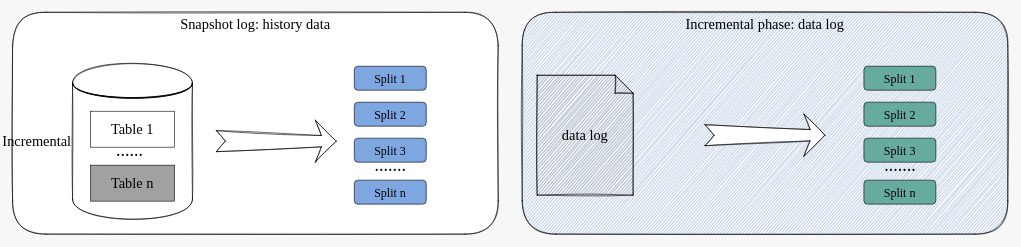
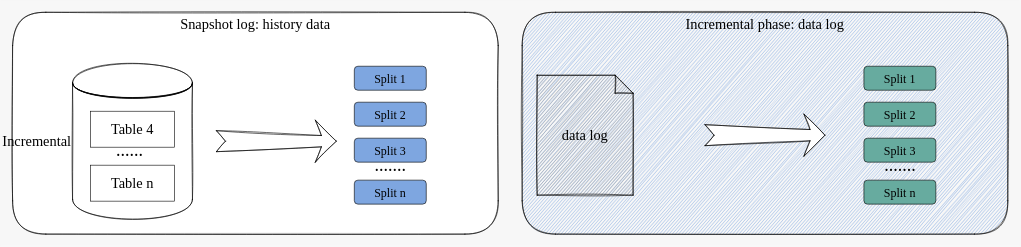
- <mxCell id="7" value="Table 1" style="rounded=0;whiteSpace=wrap;html=1;sketch=0;fontFamily=Comic Sans MS;fontSize=24;shadow=0;container=0;" vertex="1" parent="5"><mxGeometry x="30" y="80" width="140" height="60" as="geometry" /></mxCell>
+ <mxCell id="7" value="Table 4" style="rounded=0;whiteSpace=wrap;html=1;sketch=0;fontFamily=Comic Sans MS;fontSize=24;shadow=0;container=0;" vertex="1" parent="5"><mxGeometry x="30" y="80" width="140" height="60" as="geometry" /></mxCell>
- <mxCell id="8" value="Table n" style="rounded=0;whiteSpace=wrap;html=1;sketch=0;fontFamily=Comic Sans MS;fontSize=24;shadow=0;container=0;fillColor=#a1a1a1;" vertex="1" parent="5"><mxGeometry x="30" y="170" width="140" height="60" as="geometry" /></mxCell>
+ <mxCell id="8" value="Table n" style="rounded=0;whiteSpace=wrap;html=1;sketch=0;fontFamily=Comic Sans MS;fontSize=24;shadow=0;container=0;" vertex="1" parent="5"><mxGeometry x="30" y="170" width="140" height="60" as="geometry" /></mxCell>
